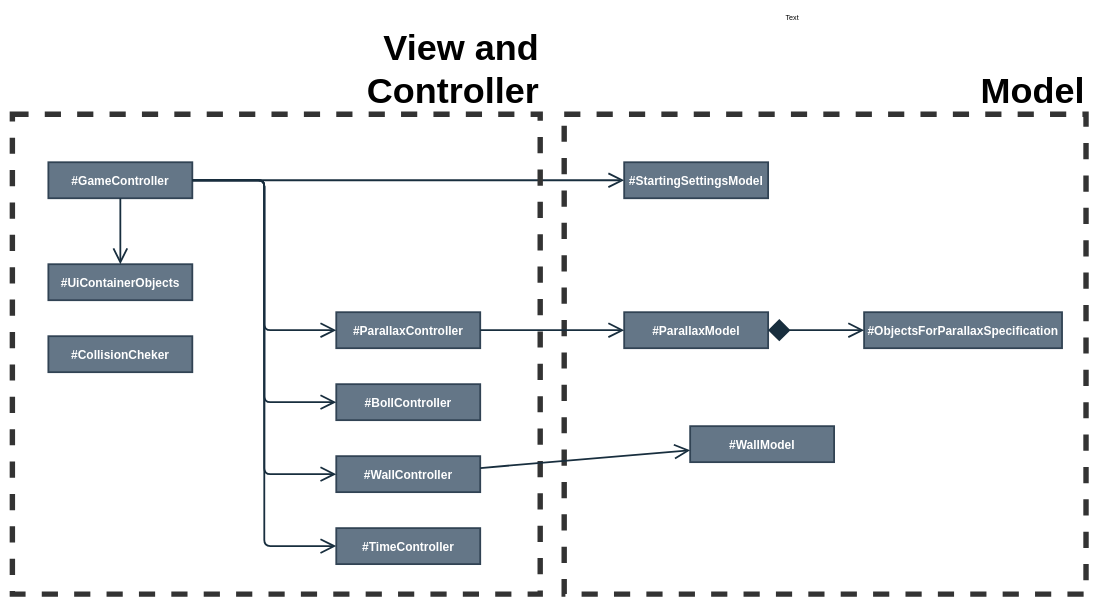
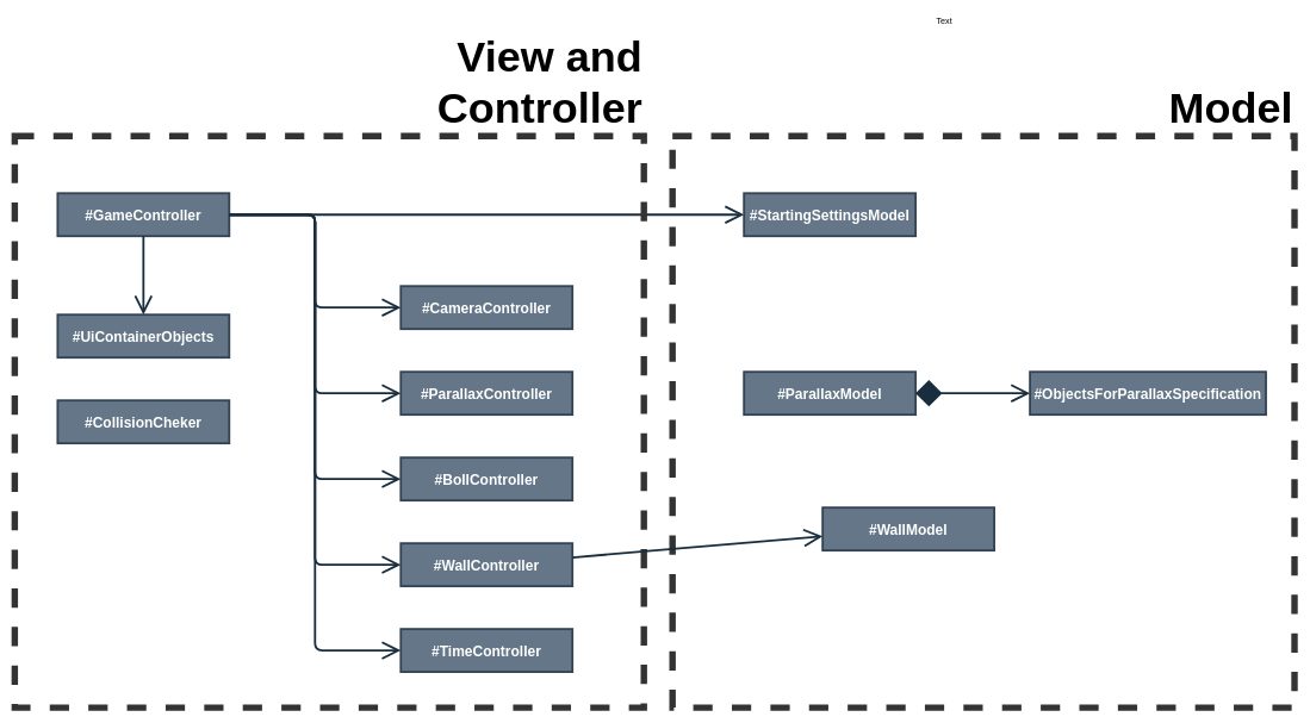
+ <mxCell id="12" style="rounded=1;sketch=0;orthogonalLoop=1;jettySize=auto;html=1;fontColor=#1A1A1A;startArrow=none;startFill=0;endArrow=open;endFill=0;startSize=30;endSize=20;targetPerimeterSpacing=0;strokeColor=#182E3E;strokeWidth=3;edgeStyle=elbowEdgeStyle;" parent="1" source="5" target="11" edge="1"><mxGeometry relative="1" as="geometry"><mxPoint x="690" y="420" as="sourcePoint" /><mxPoint x="1050" y="420" as="targetPoint" /></mxGeometry></mxCell>
+ <mxCell id="11" value="#CameraController" style="whiteSpace=wrap;fillColor=#647687;labelBackgroundColor=none;strokeWidth=3;strokeColor=#314354;fontSize=20;fontStyle=1;fontColor=#ffffff;" parent="1" vertex="1"><mxGeometry x="560" y="400" width="240" height="60" as="geometry" /></mxCell>
- <mxCell id="9" style="rounded=1;sketch=0;orthogonalLoop=1;jettySize=auto;html=1;fontColor=#1A1A1A;startArrow=none;startFill=0;endArrow=open;endFill=0;startSize=30;endSize=20;targetPerimeterSpacing=0;strokeColor=#182E3E;strokeWidth=3;" parent="1" source="7" target="8" edge="1"><mxGeometry relative="1" as="geometry"><mxPoint x="670" y="374.073" as="sourcePoint" /><mxPoint x="1060" y="370.927" as="targetPoint" /></mxGeometry></mxCell>
